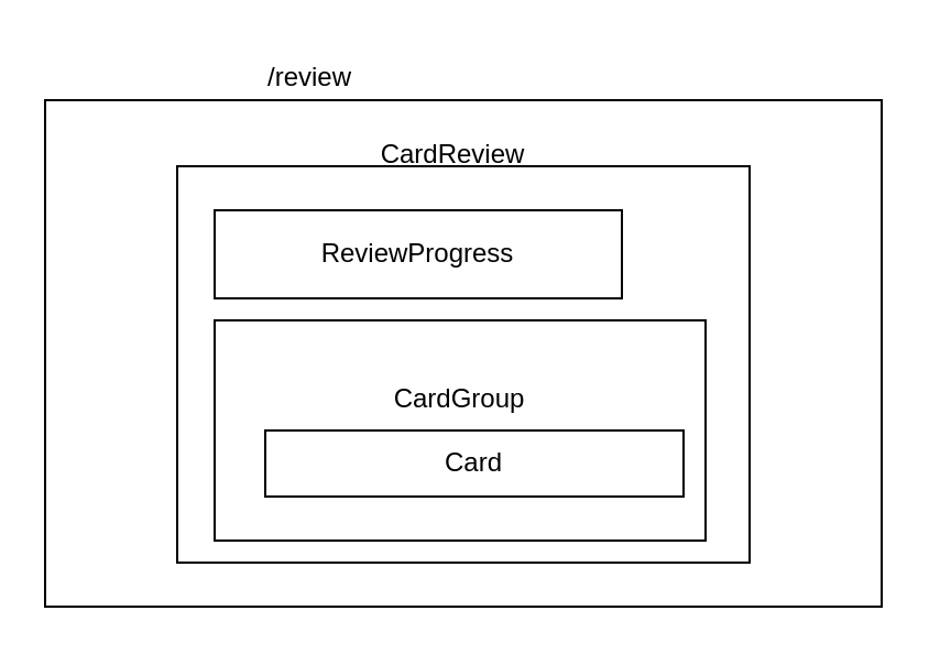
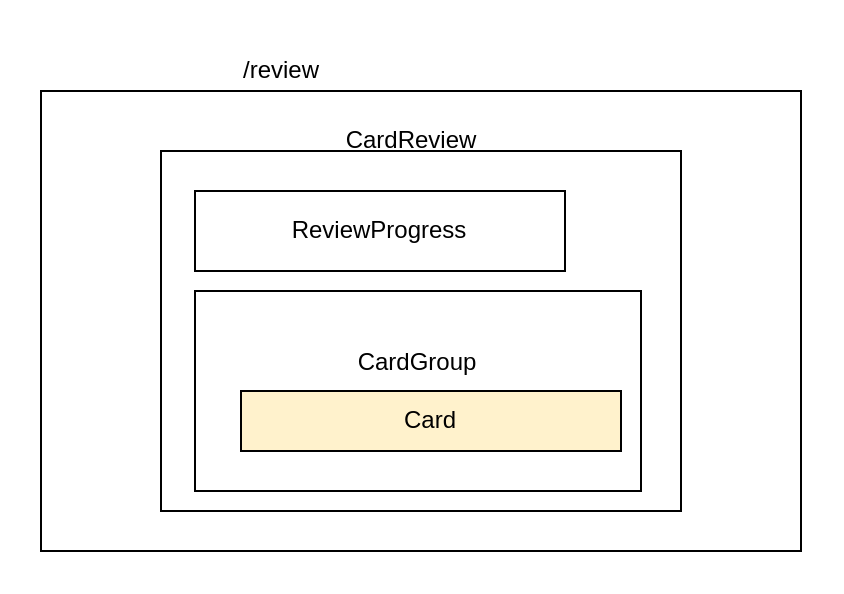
- <mxCell id="7" value="Card" style="whiteSpace=wrap;html=1;" vertex="1" parent="1"><mxGeometry x="120" y="195" width="190" height="30" as="geometry" /></mxCell>
+ <mxCell id="7" value="Card" style="whiteSpace=wrap;html=1;fillColor=#fff2cc;" vertex="1" parent="1"><mxGeometry x="120" y="195" width="190" height="30" as="geometry" /></mxCell>
